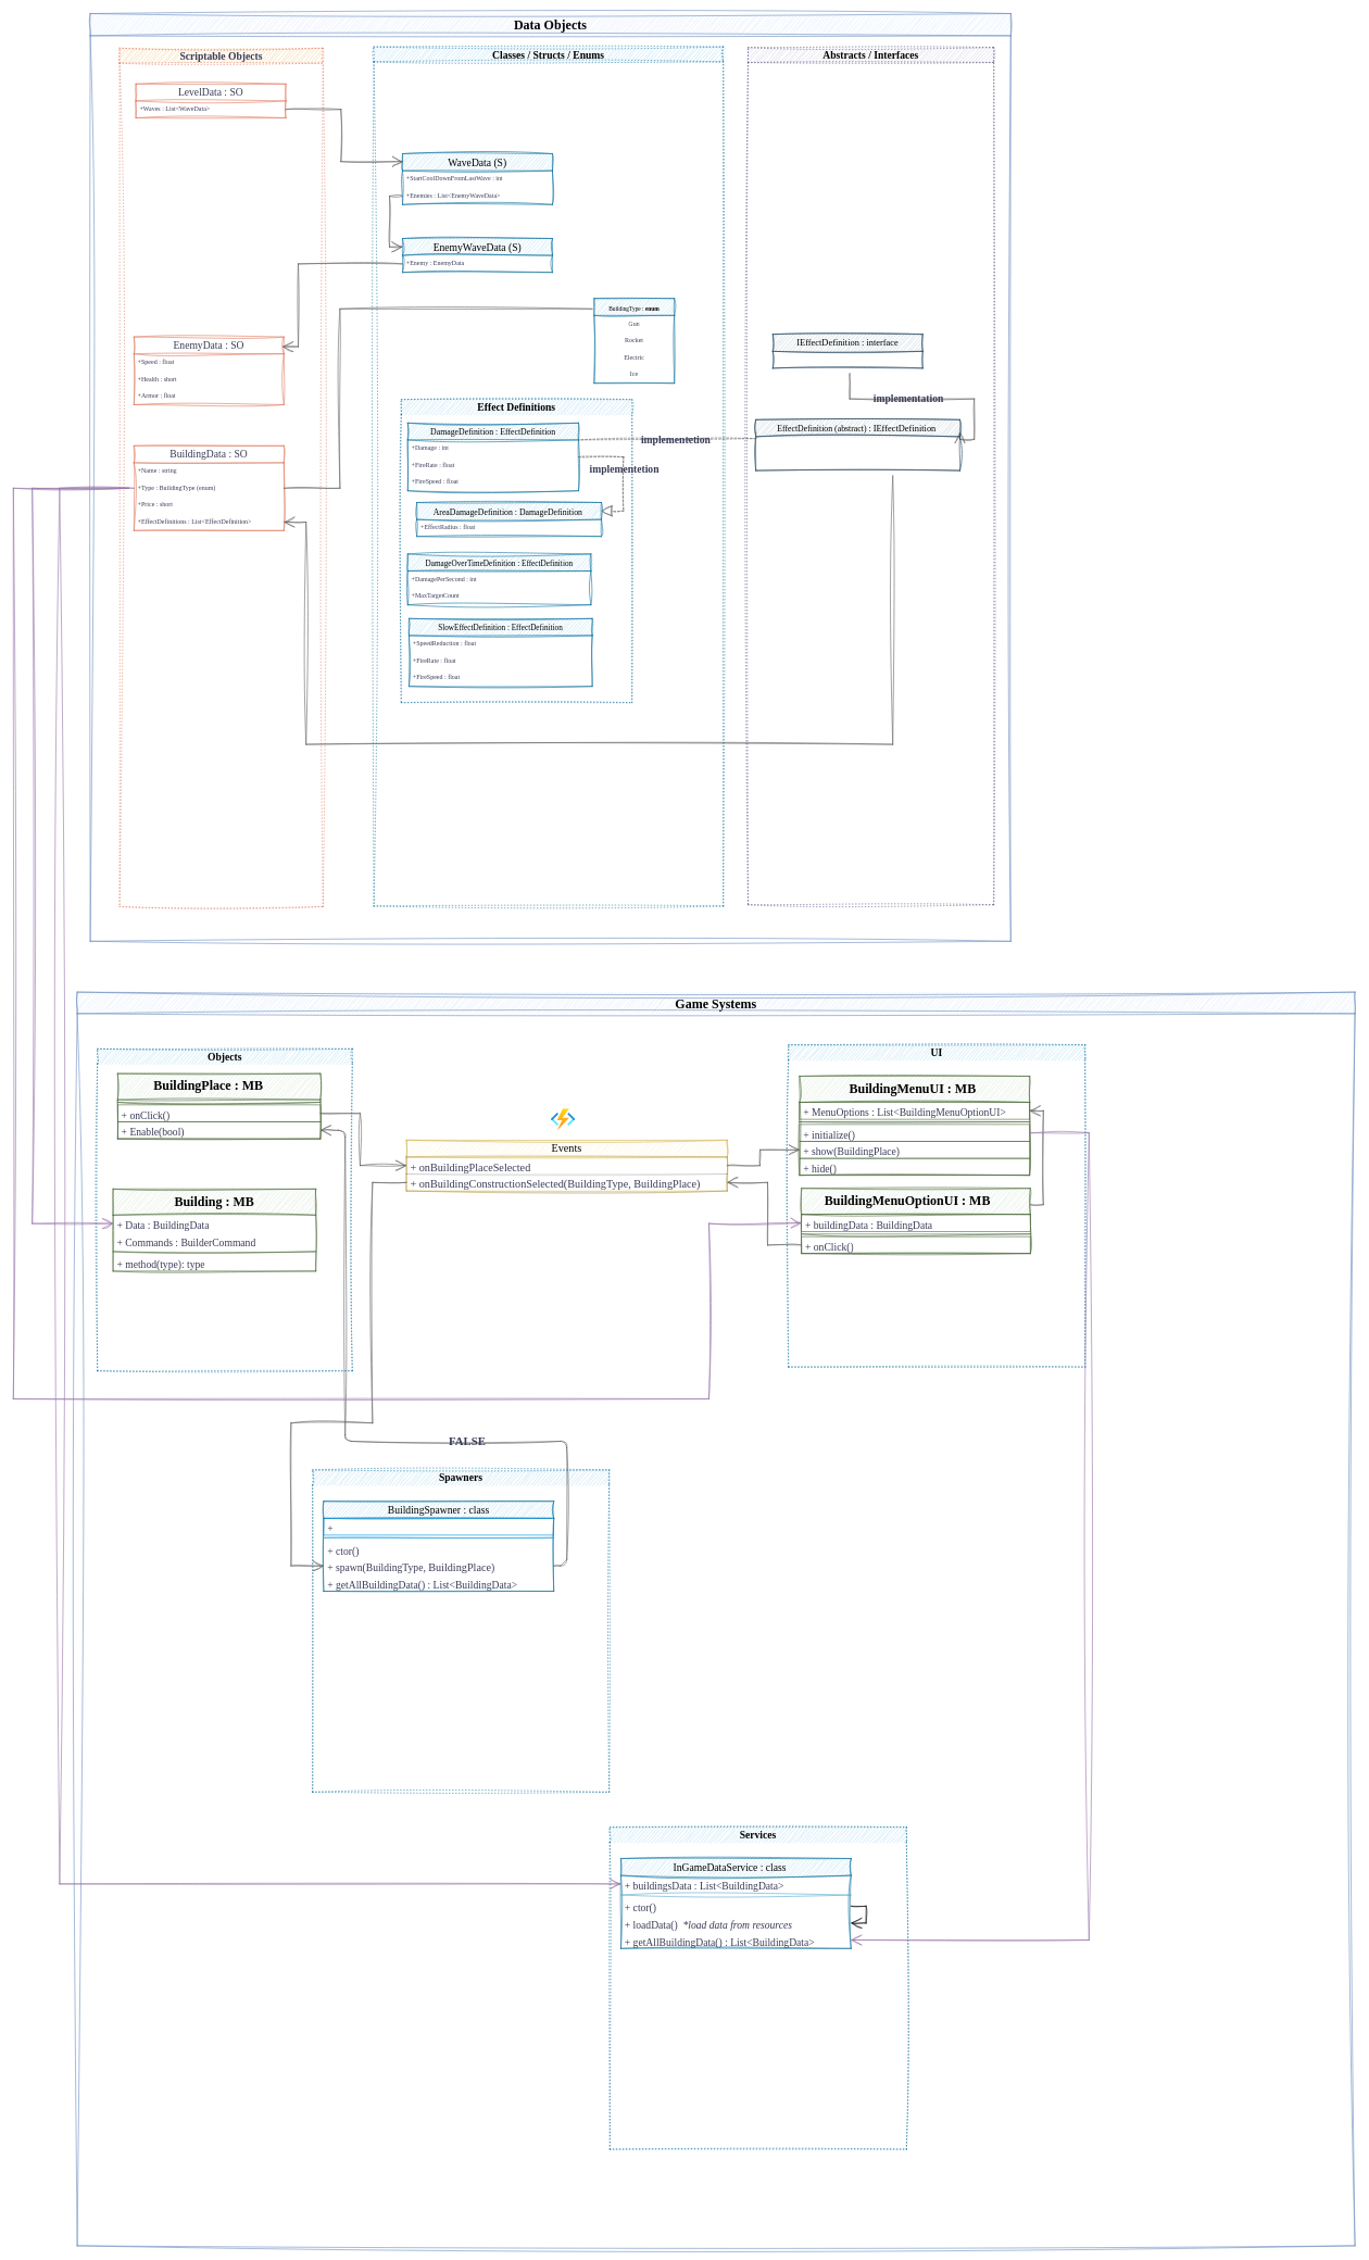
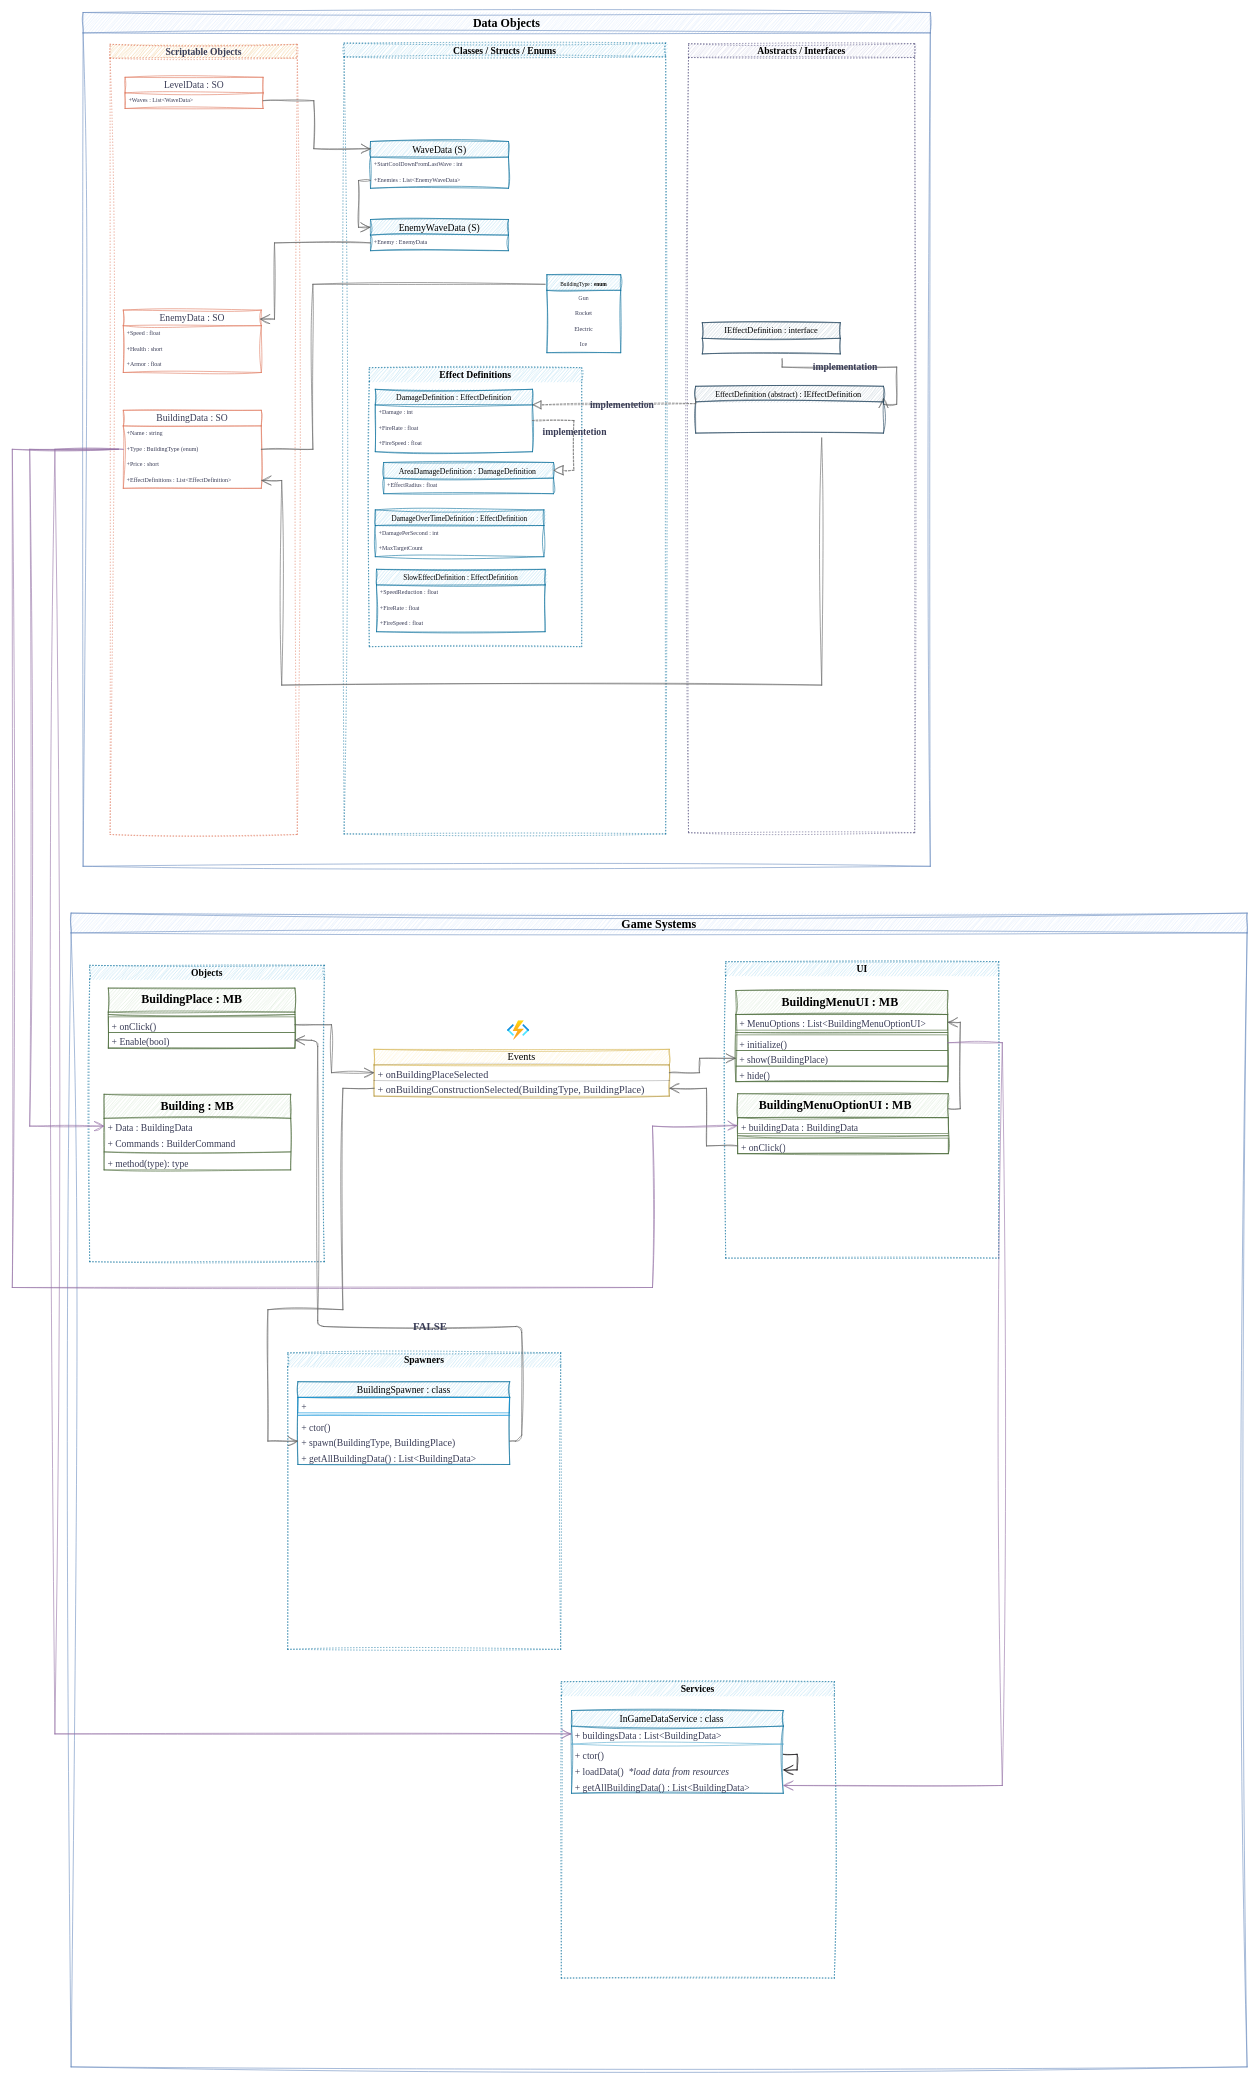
- <mxCell id="49" value="IEffectDefinition : interface" style="swimlane;fontStyle=0;childLayout=stackLayout;horizontal=1;startSize=26;fillColor=#bac8d3;horizontalStack=0;resizeParent=1;resizeParentMax=0;resizeLast=0;collapsible=1;marginBottom=0;whiteSpace=wrap;html=1;sketch=1;hachureGap=4;jiggle=2;curveFitting=1;fontFamily=Architects Daughter;fontSource=https%3A%2F%2Ffonts.googleapis.com%2Fcss%3Ffamily%3DArchitects%2BDaughter;fontSize=14;labelBackgroundColor=none;strokeColor=#23445d;" parent="46" vertex="1"><mxGeometry x="38" y="440" width="230" height="52" as="geometry" /></mxCell>
+ <mxCell id="49" value="IEffectDefinition : interface" style="swimlane;fontStyle=0;childLayout=stackLayout;horizontal=1;startSize=26;fillColor=#bac8d3;horizontalStack=0;resizeParent=1;resizeParentMax=0;resizeLast=0;collapsible=1;marginBottom=0;whiteSpace=wrap;html=1;sketch=1;hachureGap=4;jiggle=2;curveFitting=1;fontFamily=Architects Daughter;fontSource=https%3A%2F%2Ffonts.googleapis.com%2Fcss%3Ffamily%3DArchitects%2BDaughter;fontSize=14;labelBackgroundColor=none;strokeColor=#23445d;" parent="46" vertex="1"><mxGeometry x="23" y="465" width="230" height="52" as="geometry" /></mxCell>
- <mxCell id="53" value="" style="endArrow=none;dashed=1;endFill=0;endSize=12;html=1;rounded=0;sketch=1;hachureGap=4;jiggle=2;curveFitting=1;strokeColor=#666666;align=center;verticalAlign=middle;fontFamily=Architects Daughter;fontSource=https%3A%2F%2Ffonts.googleapis.com%2Fcss%3Ffamily%3DArchitects%2BDaughter;fontSize=16;fontColor=#393C56;fontStyle=1;labelBackgroundColor=none;edgeStyle=orthogonalEdgeStyle;sourcePerimeterSpacing=8;targetPerimeterSpacing=8;fillColor=#f5f5f5;gradientColor=#b3b3b3;exitX=0;exitY=0.25;exitDx=0;exitDy=0;entryX=1;entryY=0.25;entryDx=0;entryDy=0;" edge="1" parent="2" source="50" target="29"><mxGeometry width="160" relative="1" as="geometry"><mxPoint x="916" y="713" as="sourcePoint" /><mxPoint x="811" y="719" as="targetPoint" /><Array as="points"><mxPoint x="918" y="652" /><mxPoint x="918" y="654" /></Array></mxGeometry></mxCell>
+ <mxCell id="53" value="" style="endArrow=block;dashed=1;endFill=0;endSize=12;html=1;rounded=0;sketch=1;hachureGap=4;jiggle=2;curveFitting=1;strokeColor=#666666;align=center;verticalAlign=middle;fontFamily=Architects Daughter;fontSource=https%3A%2F%2Ffonts.googleapis.com%2Fcss%3Ffamily%3DArchitects%2BDaughter;fontSize=16;fontColor=#393C56;fontStyle=1;labelBackgroundColor=none;edgeStyle=orthogonalEdgeStyle;sourcePerimeterSpacing=8;targetPerimeterSpacing=8;fillColor=#f5f5f5;gradientColor=#b3b3b3;exitX=0;exitY=0.25;exitDx=0;exitDy=0;entryX=1;entryY=0.25;entryDx=0;entryDy=0;" edge="1" parent="2" source="50" target="29"><mxGeometry width="160" relative="1" as="geometry"><mxPoint x="916" y="713" as="sourcePoint" /><mxPoint x="811" y="719" as="targetPoint" /><Array as="points"><mxPoint x="918" y="652" /><mxPoint x="918" y="654" /></Array></mxGeometry></mxCell>
